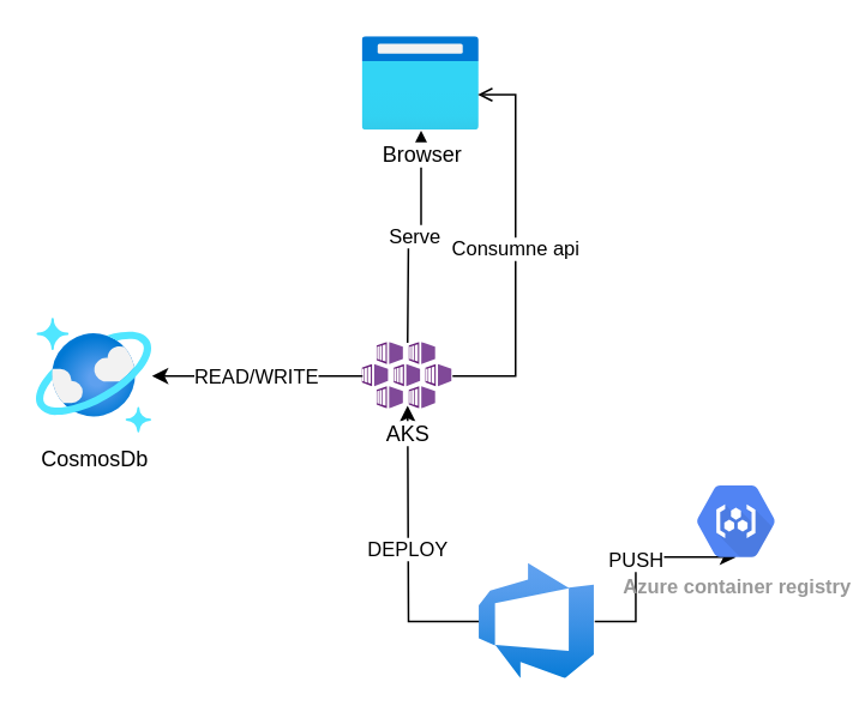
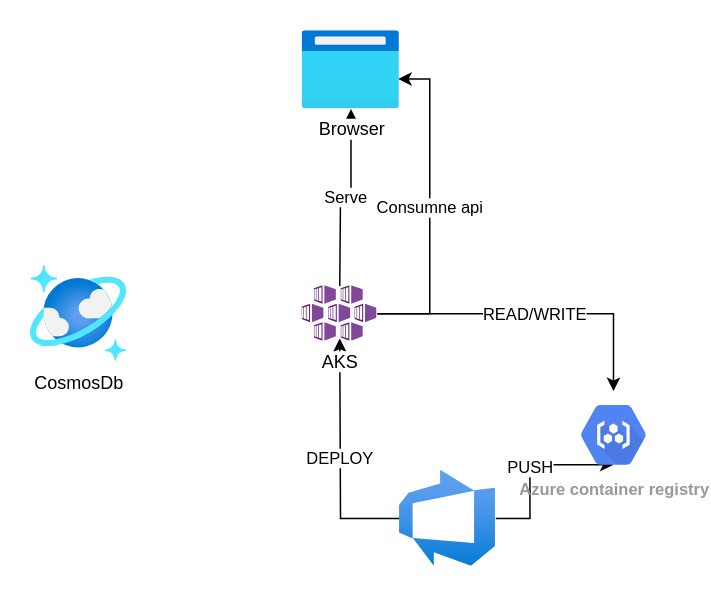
- <mxCell id="9" value="Consumne api" style="edgeStyle=orthogonalEdgeStyle;rounded=0;orthogonalLoop=1;jettySize=auto;html=1;entryX=0.985;entryY=0.615;entryDx=0;entryDy=0;entryPerimeter=0;endArrow=open;" edge="1" parent="1" source="10" target="8"><mxGeometry relative="1" as="geometry"><Array as="points"><mxPoint x="286" y="209" /><mxPoint x="286" y="52" /></Array></mxGeometry></mxCell>
+ <mxCell id="9" value="Consumne api" style="edgeStyle=orthogonalEdgeStyle;rounded=0;orthogonalLoop=1;jettySize=auto;html=1;entryX=0.985;entryY=0.615;entryDx=0;entryDy=0;entryPerimeter=0;" edge="1" parent="1" source="10" target="8"><mxGeometry relative="1" as="geometry"><Array as="points"><mxPoint x="286" y="209" /><mxPoint x="286" y="52" /></Array></mxGeometry></mxCell>
- <mxCell id="2" value="READ/WRITE" style="edgeStyle=orthogonalEdgeStyle;rounded=0;orthogonalLoop=1;jettySize=auto;html=1;" edge="1" parent="1" source="10" target="7"><mxGeometry relative="1" as="geometry"><mxPoint x="-120" y="195" as="sourcePoint" /><mxPoint x="110" y="209" as="targetPoint" /></mxGeometry></mxCell>
+ <mxCell id="2" value="READ/WRITE" style="edgeStyle=orthogonalEdgeStyle;rounded=0;orthogonalLoop=1;jettySize=auto;html=1;" edge="1" parent="1" source="10" target="11"><mxGeometry relative="1" as="geometry"><mxPoint x="-120" y="195" as="sourcePoint" /><mxPoint x="110" y="209" as="targetPoint" /></mxGeometry></mxCell>
